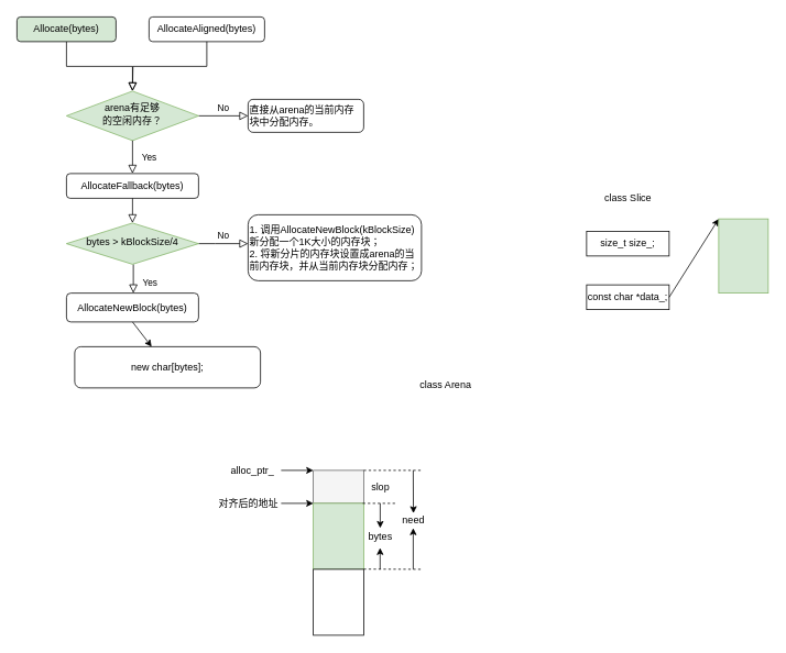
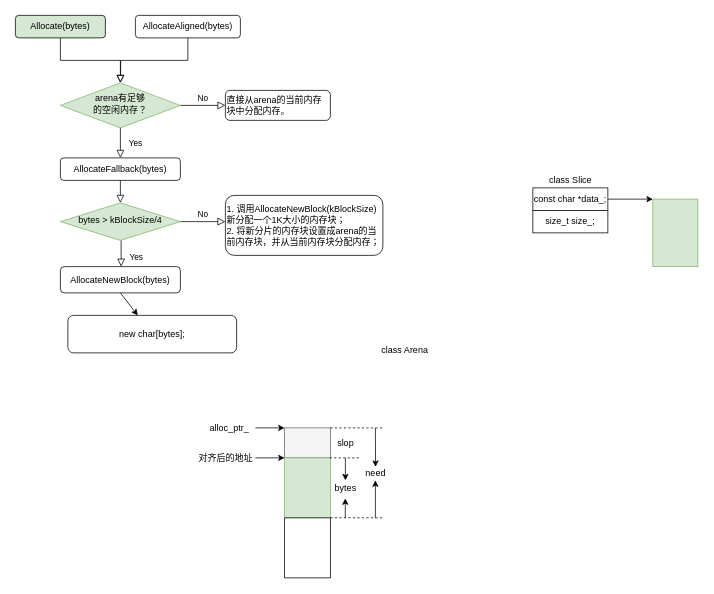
- <mxCell id="12" value="const char *data_;" style="rounded=0;whiteSpace=wrap;html=1;" parent="1" vertex="1"><mxGeometry x="710" y="345" width="100" height="30" as="geometry" /></mxCell>
+ <mxCell id="12" value="const char *data_;" style="rounded=0;whiteSpace=wrap;html=1;" parent="1" vertex="1"><mxGeometry x="710" y="250" width="100" height="30" as="geometry" /></mxCell>
